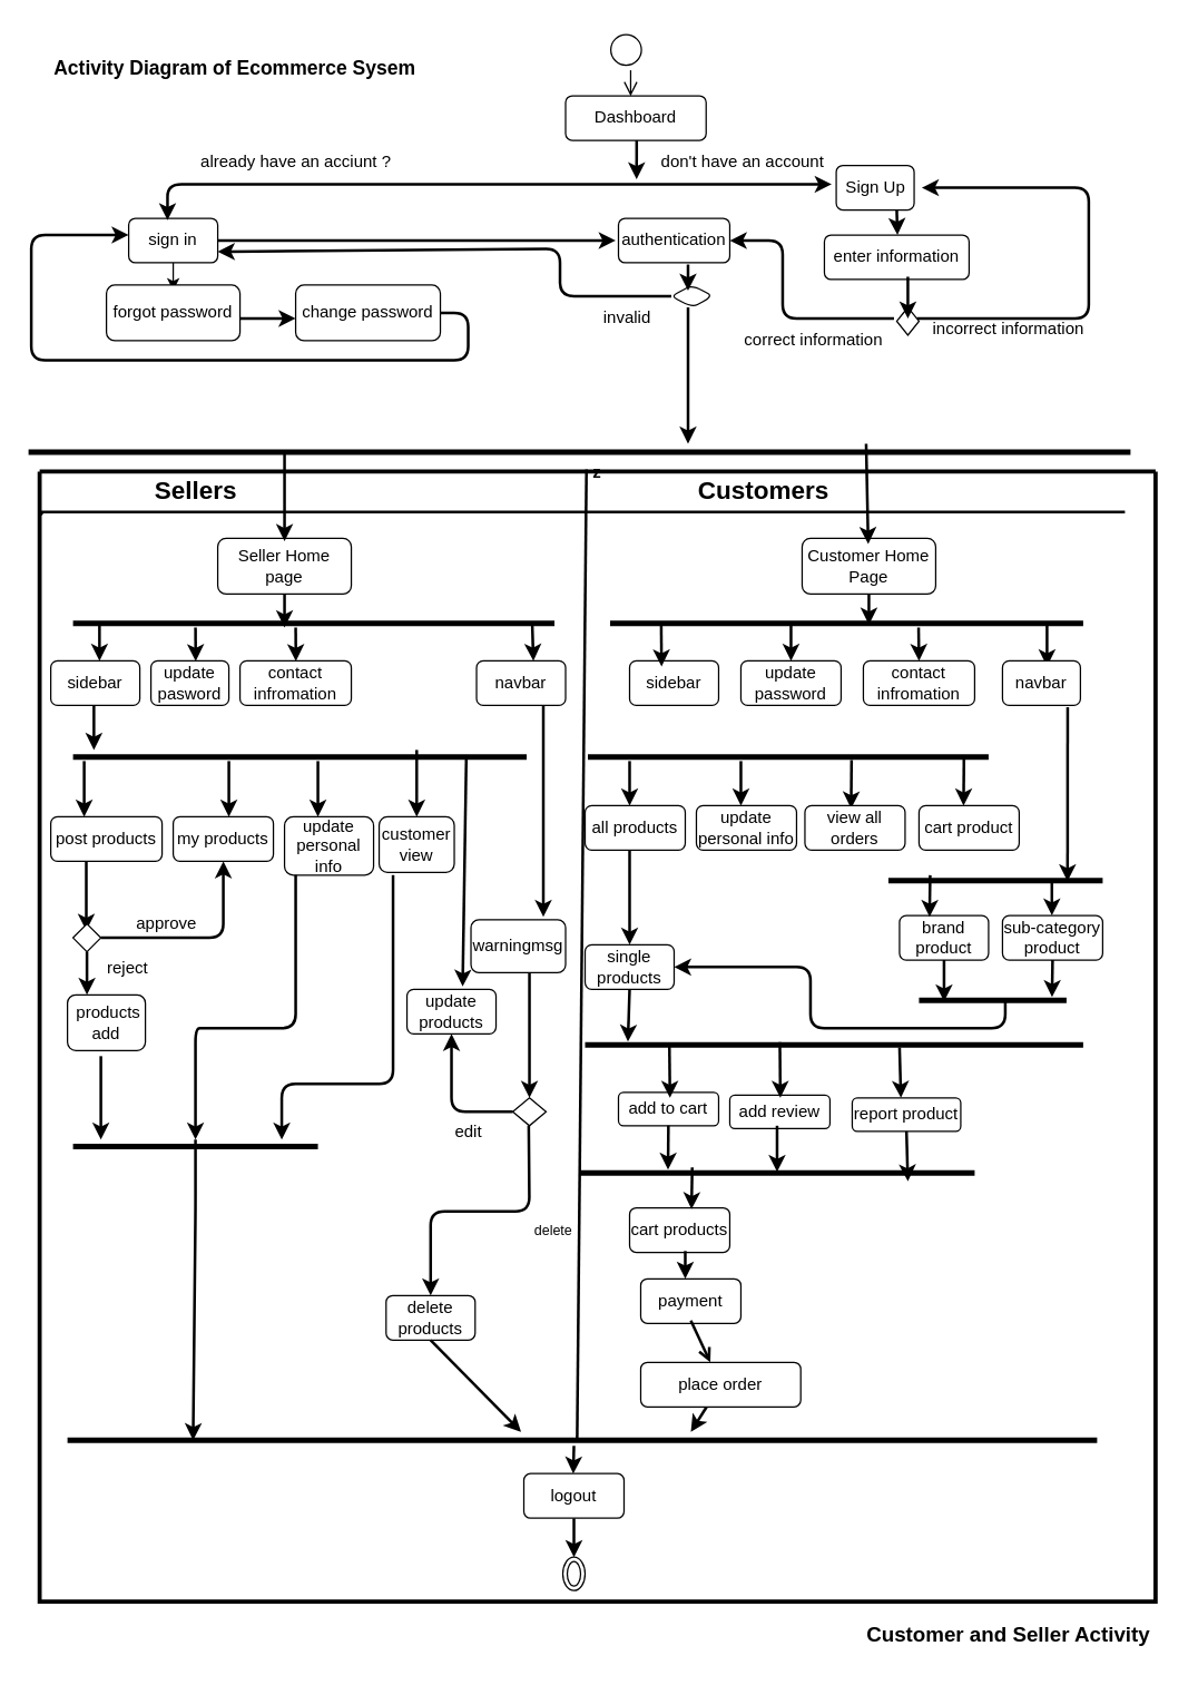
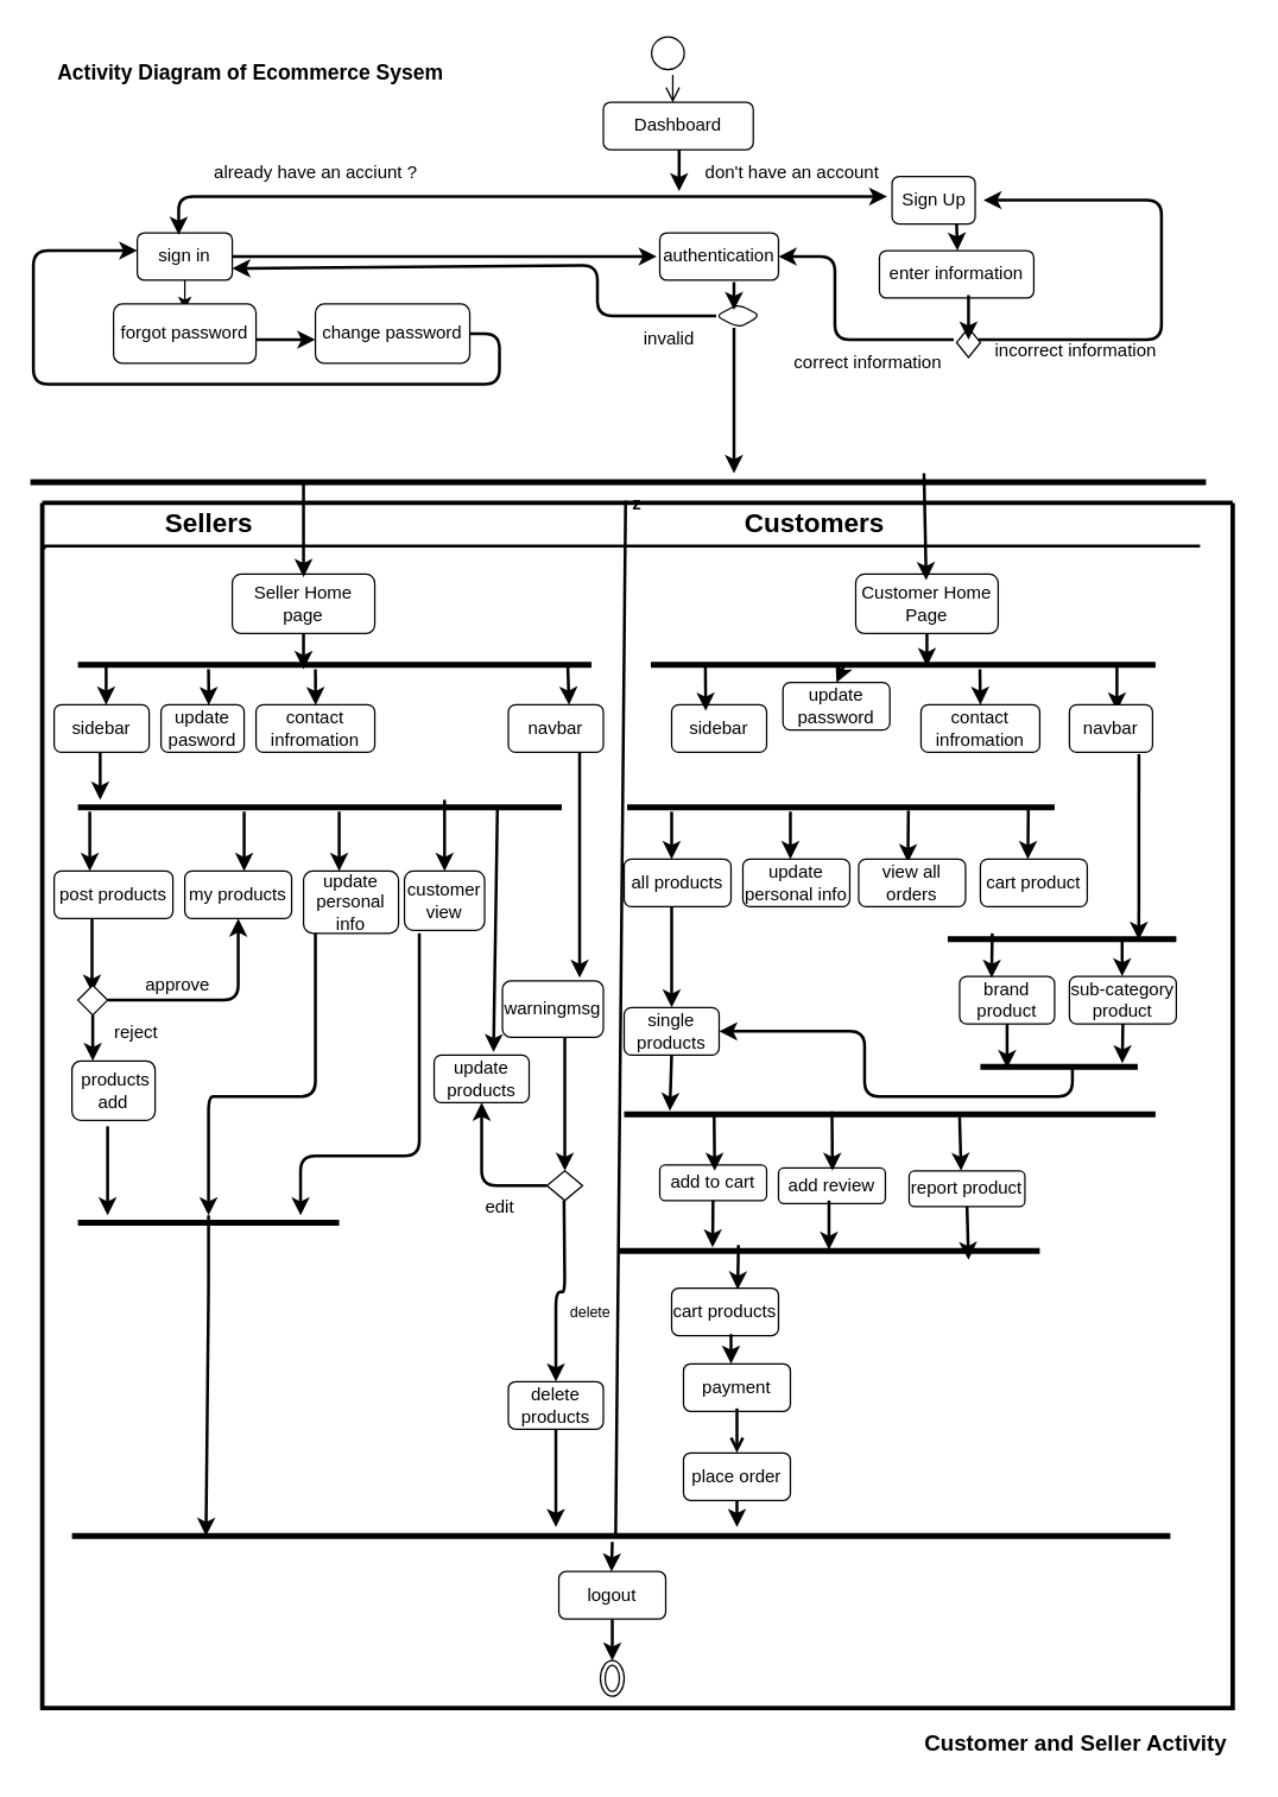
- <mxCell id="55" value="update password" style="whiteSpace=wrap;html=1;fillStyle=auto;rounded=1;" parent="18" vertex="1"><mxGeometry x="504" y="136" width="72" height="32" as="geometry" /></mxCell>
+ <mxCell id="55" value="update password" style="whiteSpace=wrap;html=1;fillStyle=auto;rounded=1;" parent="18" vertex="1"><mxGeometry x="499" y="121" width="72" height="32" as="geometry" /></mxCell>
- <mxCell id="102" value="delete products" style="whiteSpace=wrap;html=1;rounded=1;" parent="18" vertex="1"><mxGeometry x="249" y="592" width="64" height="32" as="geometry" /></mxCell>
+ <mxCell id="102" value="delete products" style="whiteSpace=wrap;html=1;rounded=1;" parent="18" vertex="1"><mxGeometry x="314" y="592" width="64" height="32" as="geometry" /></mxCell>
- <mxCell id="112" value="place order" style="whiteSpace=wrap;html=1;rounded=1;" parent="18" vertex="1"><mxGeometry x="432" y="640" width="115" height="32" as="geometry" /></mxCell>
+ <mxCell id="112" value="place order" style="whiteSpace=wrap;html=1;rounded=1;" parent="18" vertex="1"><mxGeometry x="432" y="640" width="72" height="32" as="geometry" /></mxCell>
